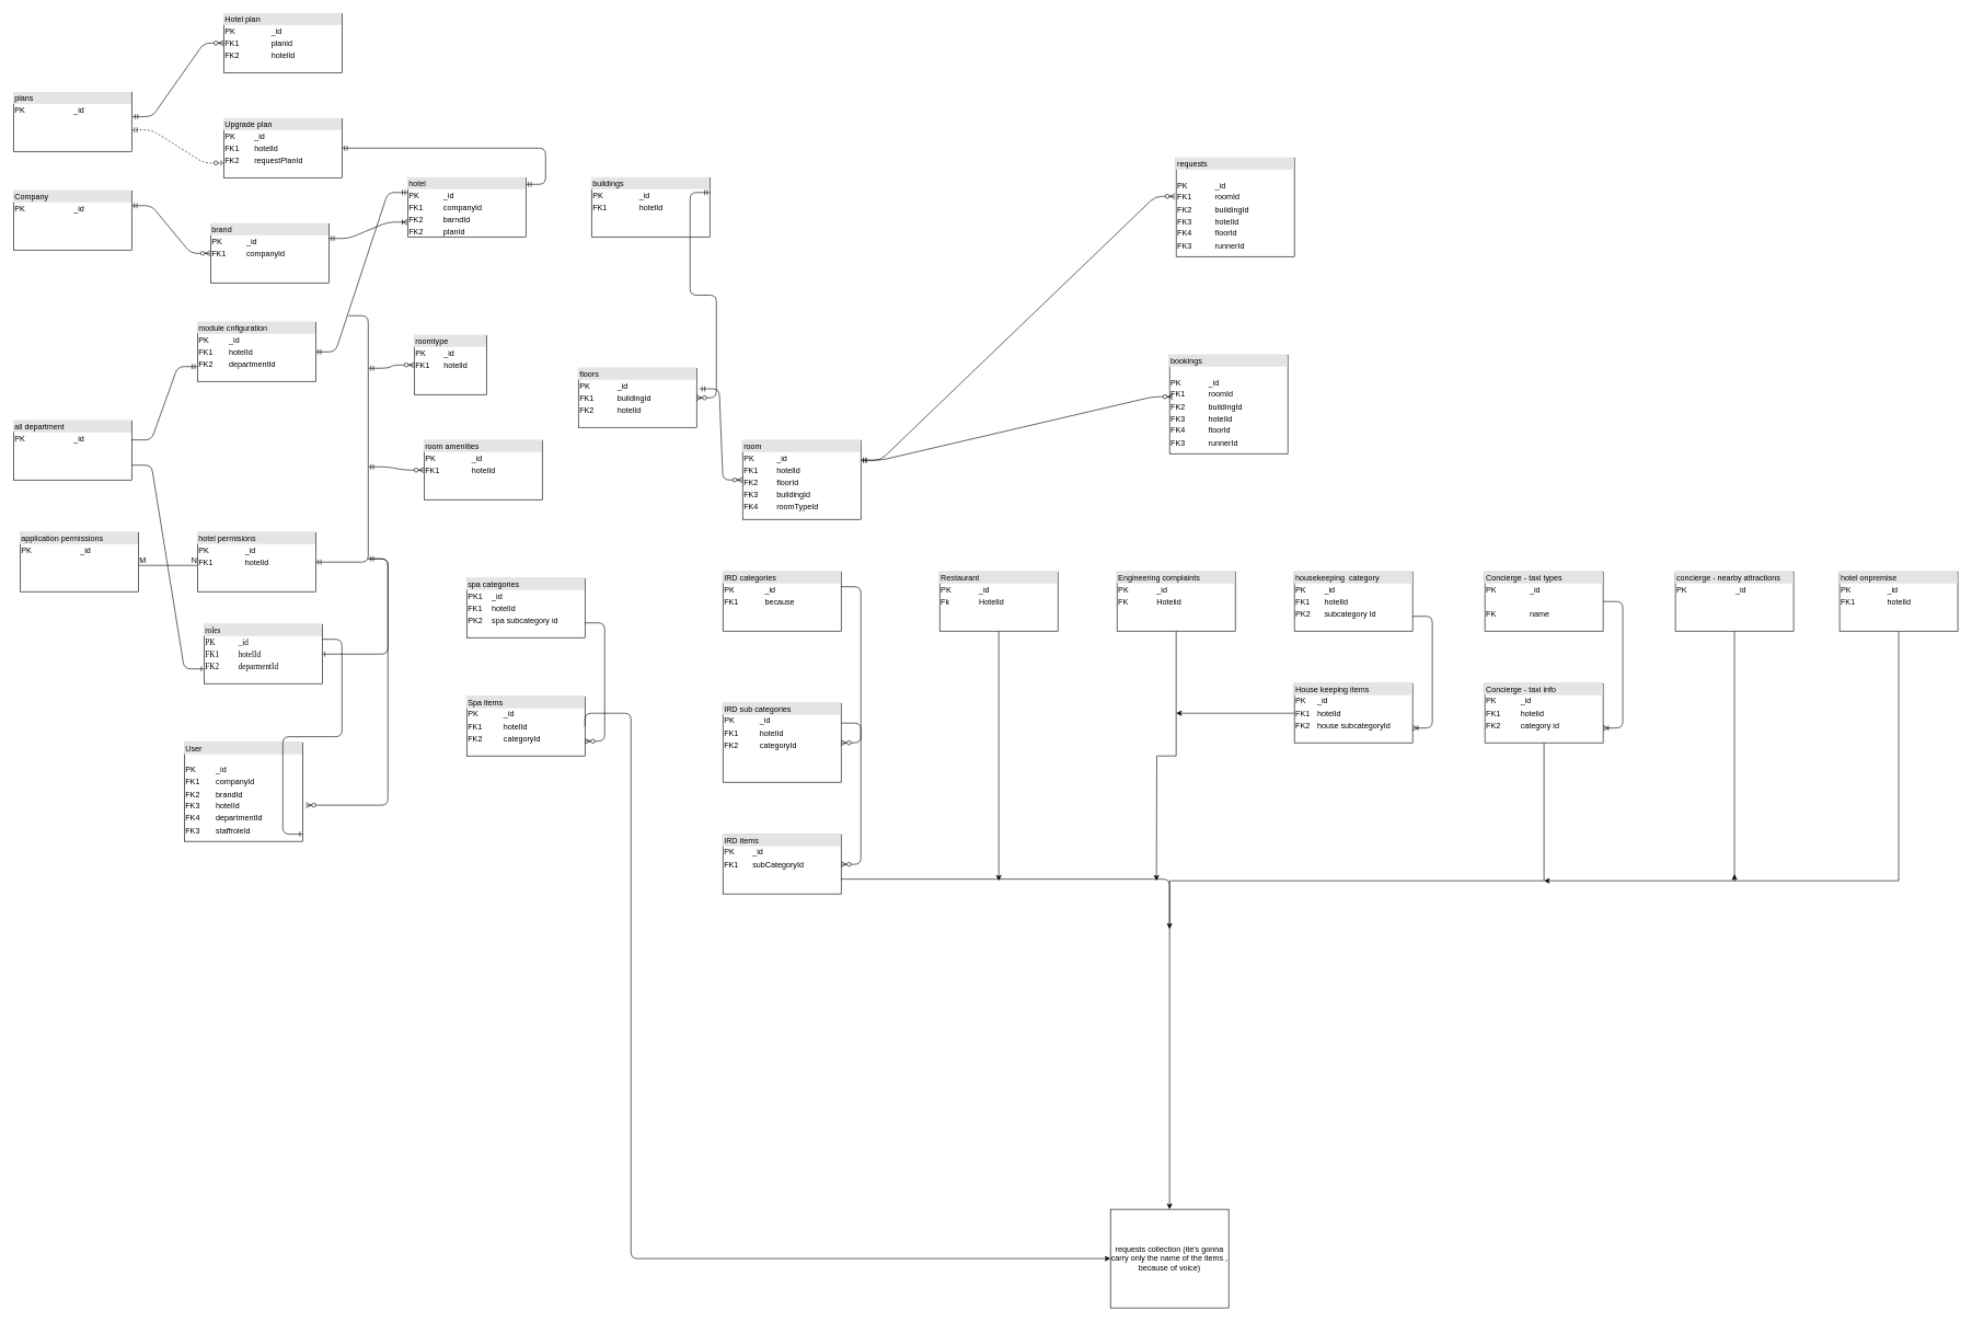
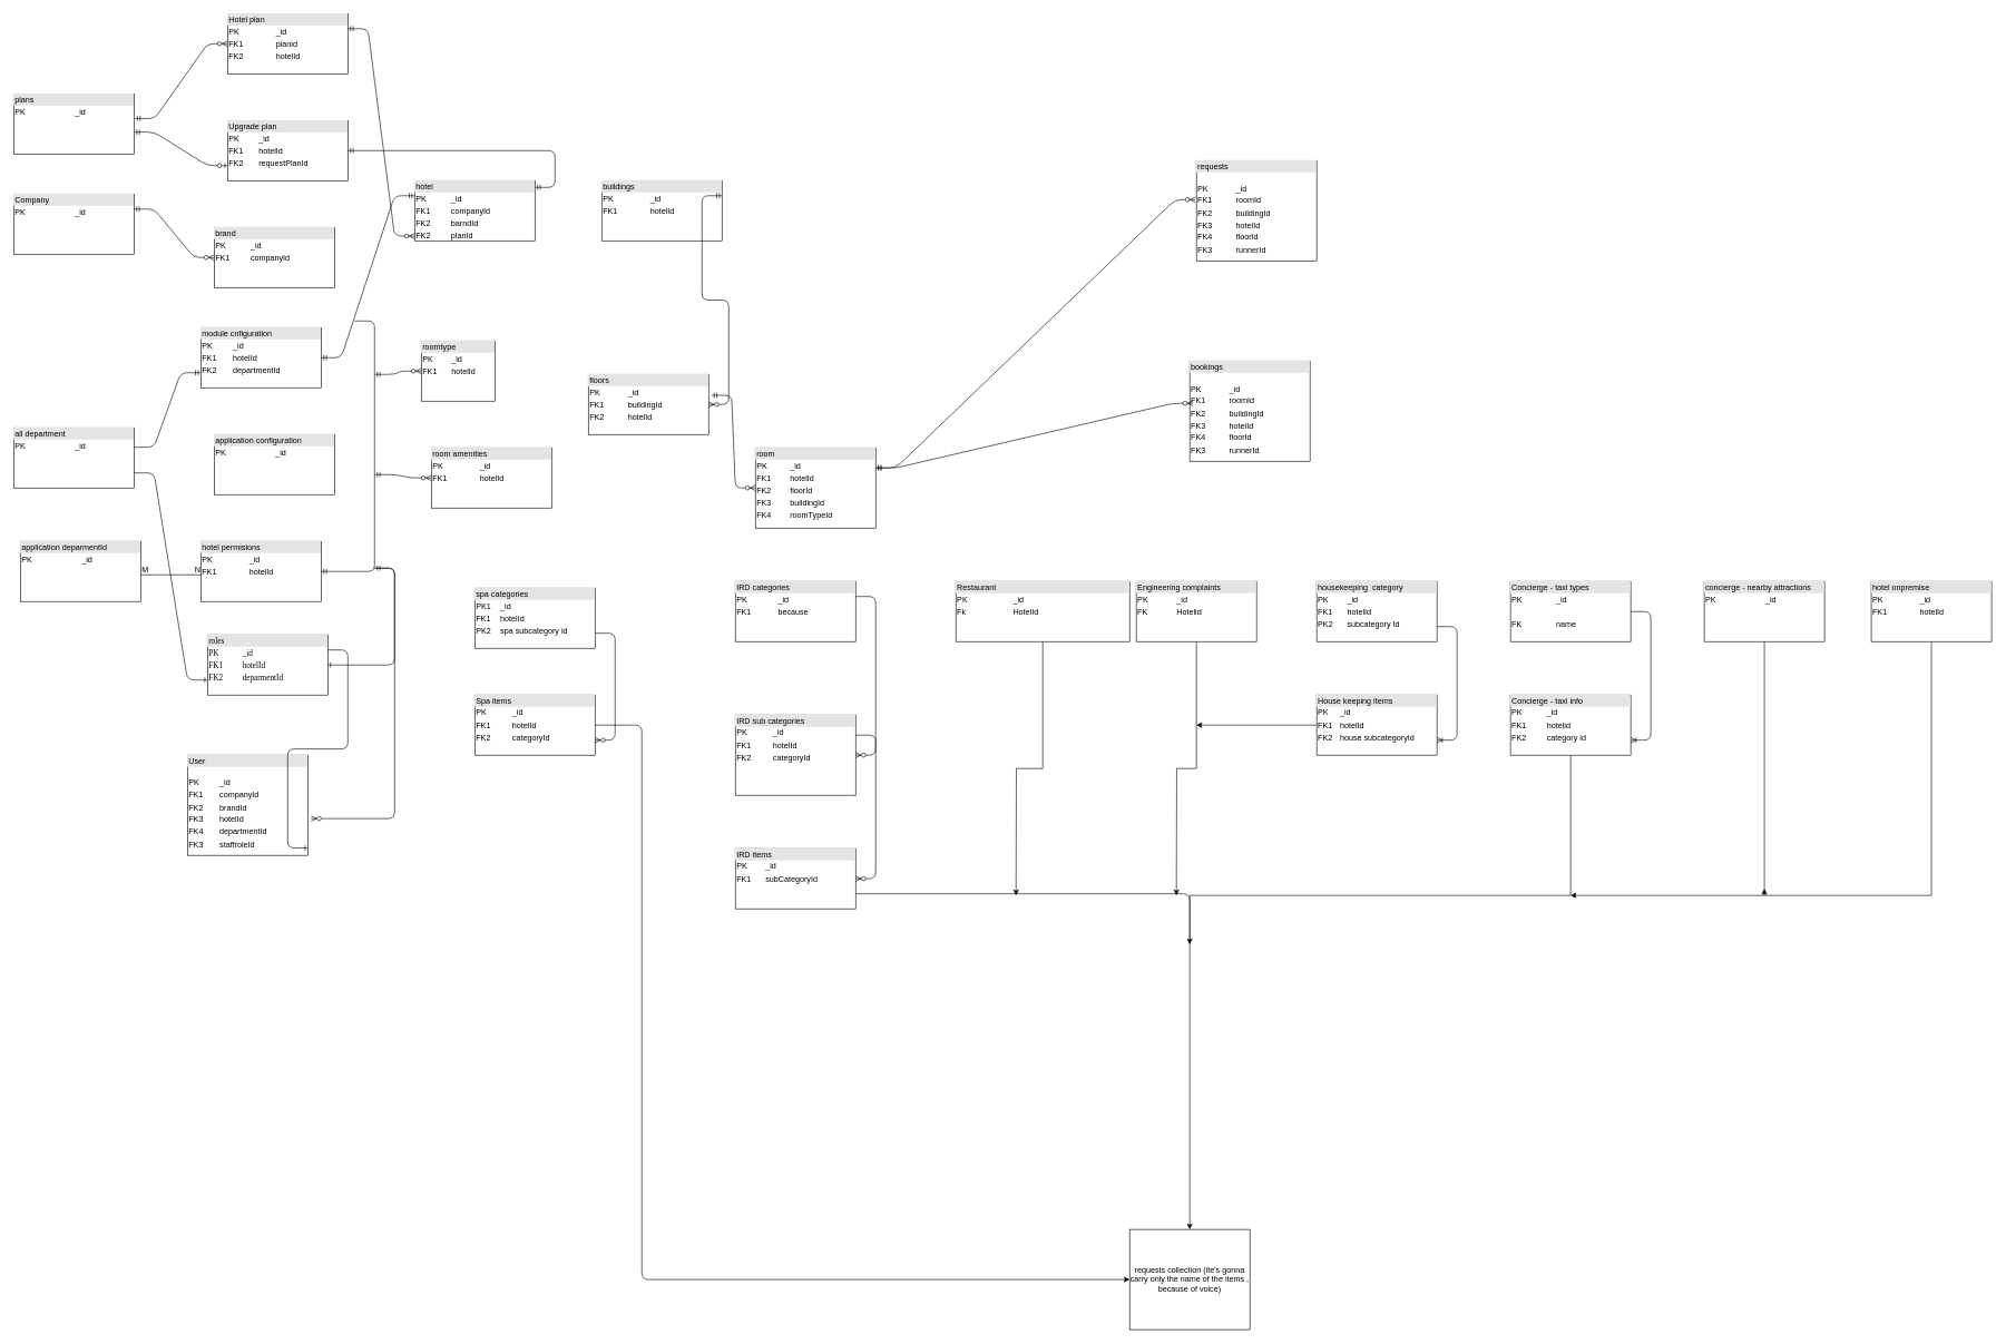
+ <mxCell id="23" value="" style="edgeStyle=entityRelationEdgeStyle;fontSize=12;html=1;endArrow=ERzeroToMany;startArrow=ERmandOne;exitX=1;exitY=0.25;exitDx=0;exitDy=0;entryX=0;entryY=0.922;entryDx=0;entryDy=0;entryPerimeter=0;" edge="1" parent="1" source="8" target="6"><mxGeometry width="100" height="100" relative="1" as="geometry"><mxPoint x="310" y="430" as="sourcePoint" /><mxPoint x="410" y="330" as="targetPoint" /></mxGeometry></mxCell>
- <mxCell id="24" value="" style="edgeStyle=entityRelationEdgeStyle;fontSize=12;html=1;endArrow=ERzeroToOne;startArrow=ERmandOne;exitX=1.001;exitY=0.636;exitDx=0;exitDy=0;exitPerimeter=0;entryX=0;entryY=0.75;entryDx=0;entryDy=0;dashed=1;" edge="1" parent="1" source="7" target="10"><mxGeometry width="100" height="100" relative="1" as="geometry"><mxPoint x="540" y="270" as="sourcePoint" /><mxPoint x="640" y="170" as="targetPoint" /></mxGeometry></mxCell>
+ <mxCell id="24" value="" style="edgeStyle=entityRelationEdgeStyle;fontSize=12;html=1;endArrow=ERzeroToOne;startArrow=ERmandOne;exitX=1.001;exitY=0.636;exitDx=0;exitDy=0;exitPerimeter=0;entryX=0;entryY=0.75;entryDx=0;entryDy=0;" edge="1" parent="1" source="7" target="10"><mxGeometry width="100" height="100" relative="1" as="geometry"><mxPoint x="540" y="270" as="sourcePoint" /><mxPoint x="640" y="170" as="targetPoint" /></mxGeometry></mxCell>
- <mxCell id="21" value="" style="edgeStyle=entityRelationEdgeStyle;fontSize=12;html=1;endArrow=ERoneToMany;startArrow=ERmandOne;exitX=1;exitY=0.25;exitDx=0;exitDy=0;entryX=0;entryY=0.75;entryDx=0;entryDy=0;" edge="1" parent="1" source="5" target="6"><mxGeometry width="100" height="100" relative="1" as="geometry"><mxPoint x="330" y="270" as="sourcePoint" /><mxPoint x="600" y="310" as="targetPoint" /></mxGeometry></mxCell>
+ <mxCell id="17" value="&lt;div style=&quot;box-sizing: border-box ; width: 100% ; background: #e4e4e4 ; padding: 2px&quot;&gt;application configuration&lt;br&gt;&lt;/div&gt;&lt;table style=&quot;width: 100% ; font-size: 1em&quot; cellspacing=&quot;0&quot; cellpadding=&quot;2&quot;&gt;&lt;tbody&gt;&lt;tr&gt;&lt;td&gt;PK&lt;/td&gt;&lt;td&gt;_id&lt;/td&gt;&lt;/tr&gt;&lt;tr&gt;&lt;td&gt;&lt;br&gt;&lt;/td&gt;&lt;td&gt;&lt;br&gt;&lt;/td&gt;&lt;/tr&gt;&lt;tr&gt;&lt;td&gt;&lt;br&gt;&lt;/td&gt;&lt;td&gt;&lt;br&gt;&lt;/td&gt;&lt;/tr&gt;&lt;/tbody&gt;&lt;/table&gt;" style="verticalAlign=top;align=left;overflow=fill;html=1;" vertex="1" parent="1"><mxGeometry x="320" y="650" width="180" height="90" as="geometry" /></mxCell>
- <mxCell id="18" value="&lt;div style=&quot;box-sizing: border-box ; width: 100% ; background: #e4e4e4 ; padding: 2px&quot;&gt;application permissions&lt;br&gt;&lt;/div&gt;&lt;table style=&quot;width: 100% ; font-size: 1em&quot; cellspacing=&quot;0&quot; cellpadding=&quot;2&quot;&gt;&lt;tbody&gt;&lt;tr&gt;&lt;td&gt;PK&lt;/td&gt;&lt;td&gt;_id&lt;/td&gt;&lt;/tr&gt;&lt;tr&gt;&lt;td&gt;&lt;br&gt;&lt;/td&gt;&lt;td&gt;&lt;br&gt;&lt;/td&gt;&lt;/tr&gt;&lt;tr&gt;&lt;td&gt;&lt;br&gt;&lt;/td&gt;&lt;td&gt;&lt;br&gt;&lt;/td&gt;&lt;/tr&gt;&lt;/tbody&gt;&lt;/table&gt;" style="verticalAlign=top;align=left;overflow=fill;html=1;" vertex="1" parent="1"><mxGeometry x="30" y="810" width="180" height="90" as="geometry" /></mxCell>
+ <mxCell id="18" value="&lt;div style=&quot;box-sizing: border-box ; width: 100% ; background: #e4e4e4 ; padding: 2px&quot;&gt;application deparmentId&lt;br&gt;&lt;/div&gt;&lt;table style=&quot;width: 100% ; font-size: 1em&quot; cellspacing=&quot;0&quot; cellpadding=&quot;2&quot;&gt;&lt;tbody&gt;&lt;tr&gt;&lt;td&gt;PK&lt;/td&gt;&lt;td&gt;_id&lt;/td&gt;&lt;/tr&gt;&lt;tr&gt;&lt;td&gt;&lt;br&gt;&lt;/td&gt;&lt;td&gt;&lt;br&gt;&lt;/td&gt;&lt;/tr&gt;&lt;tr&gt;&lt;td&gt;&lt;br&gt;&lt;/td&gt;&lt;td&gt;&lt;br&gt;&lt;/td&gt;&lt;/tr&gt;&lt;/tbody&gt;&lt;/table&gt;" style="verticalAlign=top;align=left;overflow=fill;html=1;" vertex="1" parent="1"><mxGeometry x="30" y="810" width="180" height="90" as="geometry" /></mxCell>
- <mxCell id="46" value="&lt;div style=&quot;box-sizing: border-box ; width: 100% ; background: #e4e4e4 ; padding: 2px&quot;&gt;Restaurant&lt;/div&gt;&lt;table style=&quot;width: 100% ; font-size: 1em&quot; cellspacing=&quot;0&quot; cellpadding=&quot;2&quot;&gt;&lt;tbody&gt;&lt;tr&gt;&lt;td&gt;PK&lt;/td&gt;&lt;td&gt;_id&lt;/td&gt;&lt;/tr&gt;&lt;tr&gt;&lt;td&gt;Fk&lt;/td&gt;&lt;td&gt;HotelId&lt;/td&gt;&lt;/tr&gt;&lt;tr&gt;&lt;td&gt;&lt;br&gt;&lt;/td&gt;&lt;td&gt;&lt;br&gt;&lt;/td&gt;&lt;/tr&gt;&lt;/tbody&gt;&lt;/table&gt;" style="verticalAlign=top;align=left;overflow=fill;html=1;" vertex="1" parent="1"><mxGeometry x="1430" y="870" width="180" height="90" as="geometry" /></mxCell>
+ <mxCell id="46" value="&lt;div style=&quot;box-sizing: border-box ; width: 100% ; background: #e4e4e4 ; padding: 2px&quot;&gt;Restaurant&lt;/div&gt;&lt;table style=&quot;width: 100% ; font-size: 1em&quot; cellspacing=&quot;0&quot; cellpadding=&quot;2&quot;&gt;&lt;tbody&gt;&lt;tr&gt;&lt;td&gt;PK&lt;/td&gt;&lt;td&gt;_id&lt;/td&gt;&lt;/tr&gt;&lt;tr&gt;&lt;td&gt;Fk&lt;/td&gt;&lt;td&gt;HotelId&lt;/td&gt;&lt;/tr&gt;&lt;tr&gt;&lt;td&gt;&lt;br&gt;&lt;/td&gt;&lt;td&gt;&lt;br&gt;&lt;/td&gt;&lt;/tr&gt;&lt;/tbody&gt;&lt;/table&gt;" style="verticalAlign=top;align=left;overflow=fill;html=1;" vertex="1" parent="1"><mxGeometry x="1430" y="870" width="260" height="90" as="geometry" /></mxCell>
- <mxCell id="41" value="&lt;div style=&quot;box-sizing: border-box ; width: 100% ; background: #e4e4e4 ; padding: 2px&quot;&gt;Spa items&lt;br&gt;&lt;/div&gt;&lt;table style=&quot;width: 100% ; font-size: 1em&quot; cellspacing=&quot;0&quot; cellpadding=&quot;2&quot;&gt;&lt;tbody&gt;&lt;tr&gt;&lt;td&gt;PK&lt;/td&gt;&lt;td&gt;_id&lt;/td&gt;&lt;/tr&gt;&lt;tr&gt;&lt;td&gt;FK1&lt;/td&gt;&lt;td&gt;hotelId&lt;/td&gt;&lt;/tr&gt;&lt;tr&gt;&lt;td&gt;FK2&lt;/td&gt;&lt;td&gt;categoryId&lt;/td&gt;&lt;/tr&gt;&lt;/tbody&gt;&lt;/table&gt;" style="verticalAlign=top;align=left;overflow=fill;html=1;" vertex="1" parent="1"><mxGeometry x="710" y="1060" width="180" height="90" as="geometry" /></mxCell>
+ <mxCell id="41" value="&lt;div style=&quot;box-sizing: border-box ; width: 100% ; background: #e4e4e4 ; padding: 2px&quot;&gt;Spa items&lt;br&gt;&lt;/div&gt;&lt;table style=&quot;width: 100% ; font-size: 1em&quot; cellspacing=&quot;0&quot; cellpadding=&quot;2&quot;&gt;&lt;tbody&gt;&lt;tr&gt;&lt;td&gt;PK&lt;/td&gt;&lt;td&gt;_id&lt;/td&gt;&lt;/tr&gt;&lt;tr&gt;&lt;td&gt;FK1&lt;/td&gt;&lt;td&gt;hotelId&lt;/td&gt;&lt;/tr&gt;&lt;tr&gt;&lt;td&gt;FK2&lt;/td&gt;&lt;td&gt;categoryId&lt;/td&gt;&lt;/tr&gt;&lt;/tbody&gt;&lt;/table&gt;" style="verticalAlign=top;align=left;overflow=fill;html=1;" vertex="1" parent="1"><mxGeometry x="710" y="1040" width="180" height="90" as="geometry" /></mxCell>
